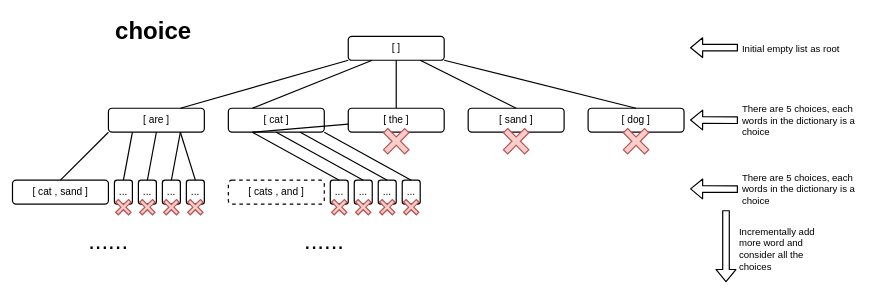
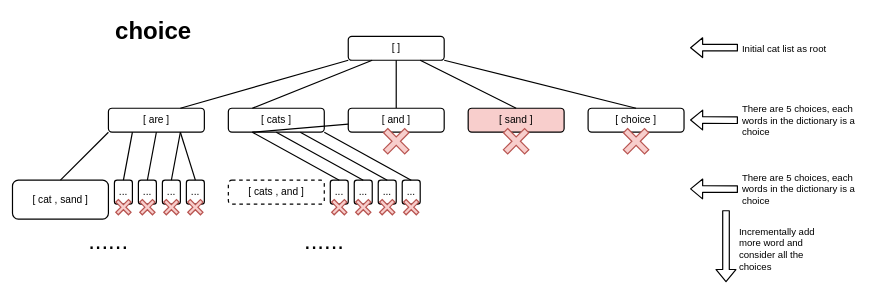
- <mxCell id="8" value="&lt;font style=&quot;font-size: 16px&quot;&gt;Initial empty list as root&lt;/font&gt;" style="text;html=1;strokeColor=none;fillColor=none;align=left;verticalAlign=middle;whiteSpace=wrap;rounded=0;" parent="1" vertex="1"><mxGeometry x="1235" y="60" width="170" height="40" as="geometry" /></mxCell>
+ <mxCell id="8" value="&lt;font style=&quot;font-size: 16px&quot;&gt;Initial cat list as root&lt;/font&gt;" style="text;html=1;strokeColor=none;fillColor=none;align=left;verticalAlign=middle;whiteSpace=wrap;rounded=0;" parent="1" vertex="1"><mxGeometry x="1235" y="60" width="170" height="40" as="geometry" /></mxCell>
- <mxCell id="4" value="&lt;span style=&quot;font-size: 17px&quot;&gt;[ cat ]&lt;/span&gt;" style="rounded=1;whiteSpace=wrap;html=1;strokeWidth=2;" parent="1" vertex="1"><mxGeometry x="380" y="180" width="160" height="40" as="geometry" /></mxCell>
+ <mxCell id="4" value="&lt;span style=&quot;font-size: 17px&quot;&gt;[ cats ]&lt;/span&gt;" style="rounded=1;whiteSpace=wrap;html=1;strokeWidth=2;" parent="1" vertex="1"><mxGeometry x="380" y="180" width="160" height="40" as="geometry" /></mxCell>
- <mxCell id="17" value="&lt;span style=&quot;font-size: 17px&quot;&gt;[ the ]&lt;/span&gt;" style="rounded=1;whiteSpace=wrap;html=1;strokeWidth=2;" vertex="1" parent="1"><mxGeometry x="580" y="180" width="160" height="40" as="geometry" /></mxCell>
+ <mxCell id="17" value="&lt;span style=&quot;font-size: 17px&quot;&gt;[ and ]&lt;/span&gt;" style="rounded=1;whiteSpace=wrap;html=1;strokeWidth=2;" vertex="1" parent="1"><mxGeometry x="580" y="180" width="160" height="40" as="geometry" /></mxCell>
- <mxCell id="18" value="&lt;span style=&quot;font-size: 17px&quot;&gt;[ sand ]&lt;/span&gt;" style="rounded=1;whiteSpace=wrap;html=1;strokeWidth=2;" vertex="1" parent="1"><mxGeometry x="780" y="180" width="160" height="40" as="geometry" /></mxCell>
+ <mxCell id="18" value="&lt;span style=&quot;font-size: 17px&quot;&gt;[ sand ]&lt;/span&gt;" style="rounded=1;whiteSpace=wrap;html=1;strokeWidth=2;fillColor=#f8cecc;" vertex="1" parent="1"><mxGeometry x="780" y="180" width="160" height="40" as="geometry" /></mxCell>
- <mxCell id="19" value="&lt;span style=&quot;font-size: 17px&quot;&gt;[ dog ]&lt;/span&gt;" style="rounded=1;whiteSpace=wrap;html=1;strokeWidth=2;" vertex="1" parent="1"><mxGeometry x="980" y="180" width="160" height="40" as="geometry" /></mxCell>
+ <mxCell id="19" value="&lt;span style=&quot;font-size: 17px&quot;&gt;[ choice ]&lt;/span&gt;" style="rounded=1;whiteSpace=wrap;html=1;strokeWidth=2;" vertex="1" parent="1"><mxGeometry x="980" y="180" width="160" height="40" as="geometry" /></mxCell>
- <mxCell id="26" value="&lt;span style=&quot;font-size: 17px&quot;&gt;[ cat , sand ]&lt;/span&gt;" style="rounded=1;whiteSpace=wrap;html=1;strokeWidth=2;" vertex="1" parent="1"><mxGeometry x="20" y="300" width="160" height="40" as="geometry" /></mxCell>
+ <mxCell id="26" value="&lt;span style=&quot;font-size: 17px&quot;&gt;[ cat , sand ]&lt;/span&gt;" style="rounded=1;whiteSpace=wrap;html=1;strokeWidth=2;" vertex="1" parent="1"><mxGeometry x="20" y="300" width="160" height="65" as="geometry" /></mxCell>
